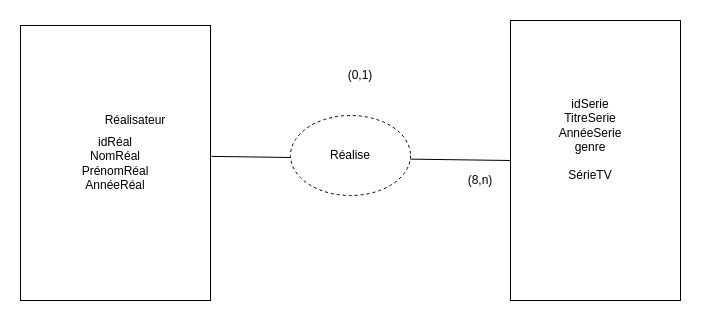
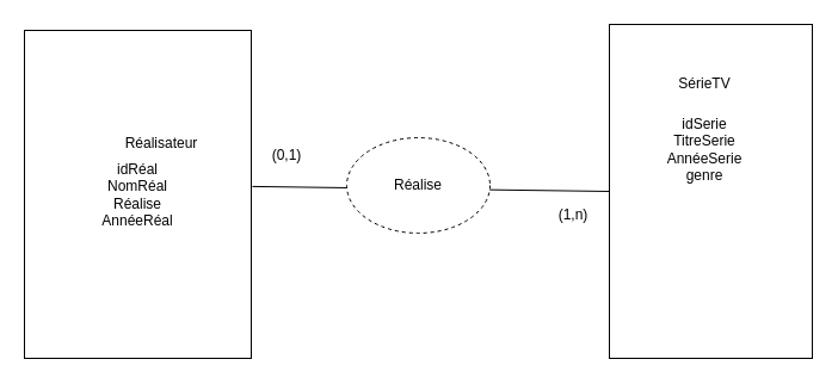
- <mxCell id="5" value="(0,1)" style="text;html=1;strokeColor=none;fillColor=none;align=center;verticalAlign=middle;whiteSpace=wrap;rounded=0;" parent="1" vertex="1"><mxGeometry x="340" y="65" width="40" height="20" as="geometry" /></mxCell>
+ <mxCell id="5" value="(0,1)" style="text;html=1;strokeColor=none;fillColor=none;align=center;verticalAlign=middle;whiteSpace=wrap;rounded=0;" parent="1" vertex="1"><mxGeometry x="220" y="120" width="40" height="20" as="geometry" /></mxCell>
- <mxCell id="2" value="idRéal&lt;br&gt;NomRéal&lt;br&gt;PrénomRéal&lt;br&gt;AnnéeRéal" style="rounded=0;whiteSpace=wrap;html=1;direction=south;" parent="1" vertex="1"><mxGeometry x="20" y="25" width="190" height="275" as="geometry" /></mxCell>
+ <mxCell id="2" value="idRéal&lt;br&gt;NomRéal&lt;br&gt;Réalise&lt;br&gt;AnnéeRéal" style="rounded=0;whiteSpace=wrap;html=1;direction=south;" parent="1" vertex="1"><mxGeometry x="20" y="25" width="190" height="275" as="geometry" /></mxCell>
- <mxCell id="9" value="SérieTV" style="text;html=1;strokeColor=none;fillColor=none;align=center;verticalAlign=middle;whiteSpace=wrap;rounded=0;" parent="1" vertex="1"><mxGeometry x="570" y="165" width="40" height="20" as="geometry" /></mxCell>
+ <mxCell id="9" value="SérieTV" style="text;html=1;strokeColor=none;fillColor=none;align=center;verticalAlign=middle;whiteSpace=wrap;rounded=0;" parent="1" vertex="1"><mxGeometry x="570" y="60" width="40" height="20" as="geometry" /></mxCell>
- <mxCell id="6" value="(8,n)" style="text;html=1;strokeColor=none;fillColor=none;align=center;verticalAlign=middle;whiteSpace=wrap;rounded=0;" parent="1" vertex="1"><mxGeometry x="460" y="170" width="40" height="20" as="geometry" /></mxCell>
+ <mxCell id="6" value="(1,n)" style="text;html=1;strokeColor=none;fillColor=none;align=center;verticalAlign=middle;whiteSpace=wrap;rounded=0;" parent="1" vertex="1"><mxGeometry x="460" y="170" width="40" height="20" as="geometry" /></mxCell>
